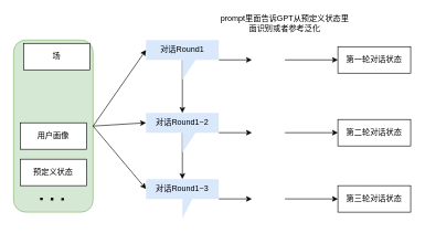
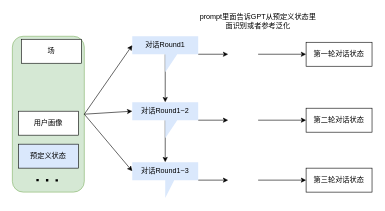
- <mxCell id="20" value="预定义状态" style="rounded=0;whiteSpace=wrap;html=1;" vertex="1" parent="1"><mxGeometry x="30" y="240" width="100" height="40" as="geometry" /></mxCell>
+ <mxCell id="20" value="预定义状态" style="rounded=0;whiteSpace=wrap;html=1;fillColor=#dae8fc;" vertex="1" parent="1"><mxGeometry x="30" y="240" width="100" height="40" as="geometry" /></mxCell>
